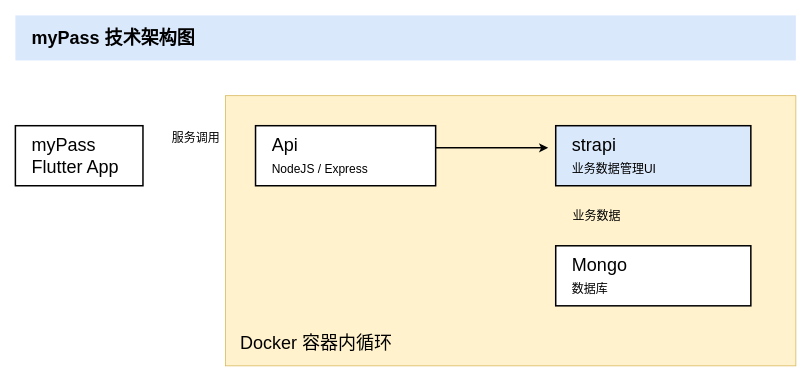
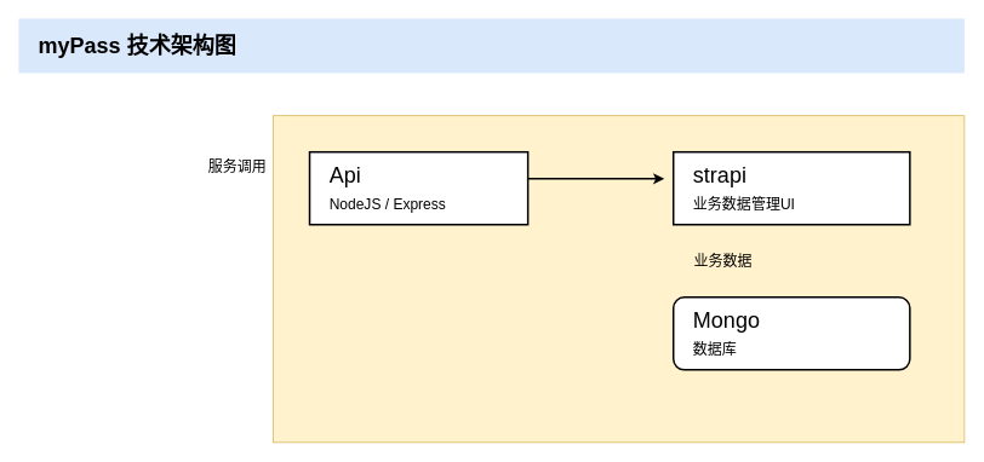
- <mxCell id="4" value="myPass&lt;br&gt;Flutter App" style="rounded=0;whiteSpace=wrap;html=1;fontSize=24;align=left;strokeWidth=2;spacingLeft=20;" vertex="1" parent="1"><mxGeometry x="20" y="167" width="170" height="80" as="geometry" /></mxCell>
- <mxCell id="6" value="strapi &lt;br&gt;&lt;font style=&quot;font-size: 16px&quot;&gt;业务数据管理UI&lt;/font&gt;" style="rounded=0;whiteSpace=wrap;html=1;fontSize=24;align=left;strokeWidth=2;spacingLeft=20;spacingTop=10;spacingBottom=10;fillColor=#dae8fc;" vertex="1" parent="1"><mxGeometry x="740" y="167" width="260" height="80" as="geometry" /></mxCell>
+ <mxCell id="6" value="strapi &lt;br&gt;&lt;font style=&quot;font-size: 16px&quot;&gt;业务数据管理UI&lt;/font&gt;" style="rounded=0;whiteSpace=wrap;html=1;fontSize=24;align=left;strokeWidth=2;spacingLeft=20;spacingTop=10;spacingBottom=10;" vertex="1" parent="1"><mxGeometry x="740" y="167" width="260" height="80" as="geometry" /></mxCell>
- <mxCell id="7" value="Mongo&lt;br&gt;&lt;font style=&quot;font-size: 16px&quot;&gt;数据库&lt;/font&gt;" style="rounded=0;whiteSpace=wrap;html=1;fontSize=24;align=left;strokeWidth=2;spacingLeft=20;spacingTop=10;spacingBottom=10;" vertex="1" parent="1"><mxGeometry x="740" y="327" width="260" height="80" as="geometry" /></mxCell>
+ <mxCell id="7" value="Mongo&lt;br&gt;&lt;font style=&quot;font-size: 16px&quot;&gt;数据库&lt;/font&gt;" style="whiteSpace=wrap;html=1;fontSize=24;align=left;strokeWidth=2;spacingLeft=20;spacingTop=10;spacingBottom=10;rounded=1;" vertex="1" parent="1"><mxGeometry x="740" y="327" width="260" height="80" as="geometry" /></mxCell>
- <mxCell id="11" value="Docker 容器内循环" style="text;html=1;strokeColor=none;fillColor=none;align=center;verticalAlign=middle;whiteSpace=wrap;rounded=0;fontSize=24;" vertex="1" parent="1"><mxGeometry x="316" y="447" width="210" height="20" as="geometry" /></mxCell>
